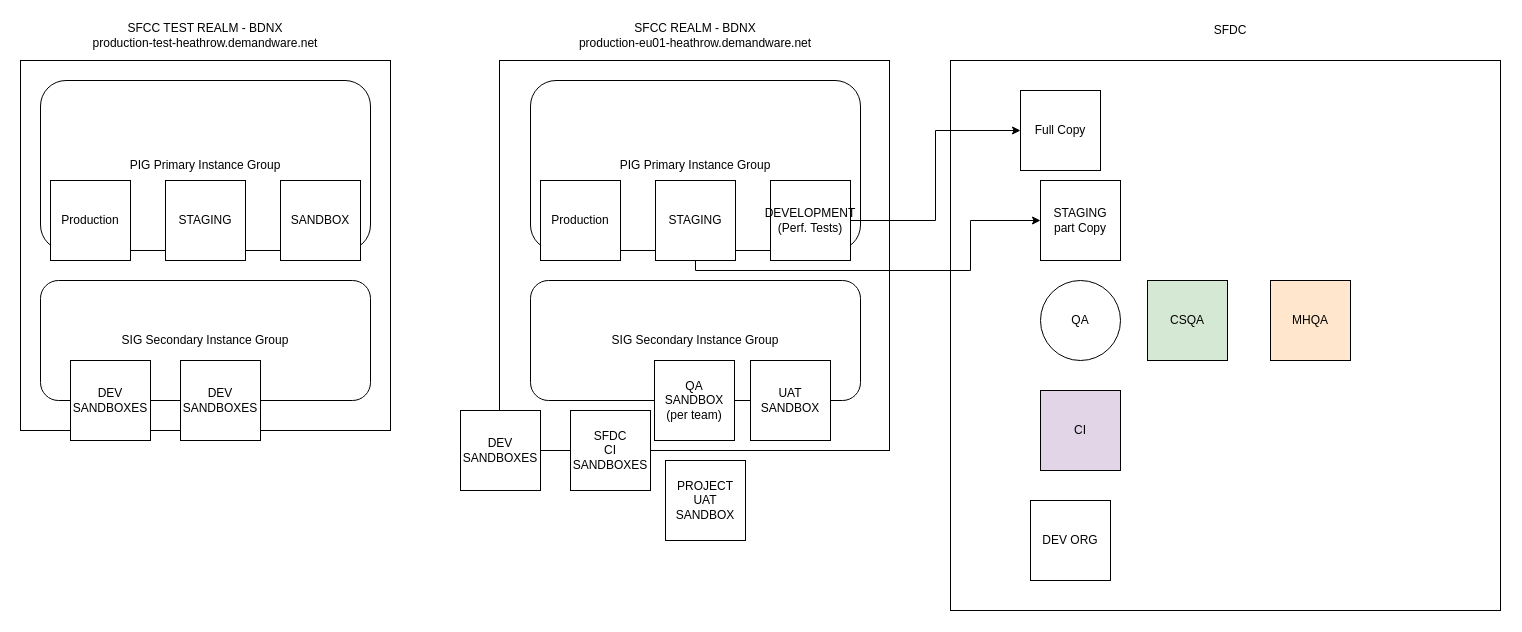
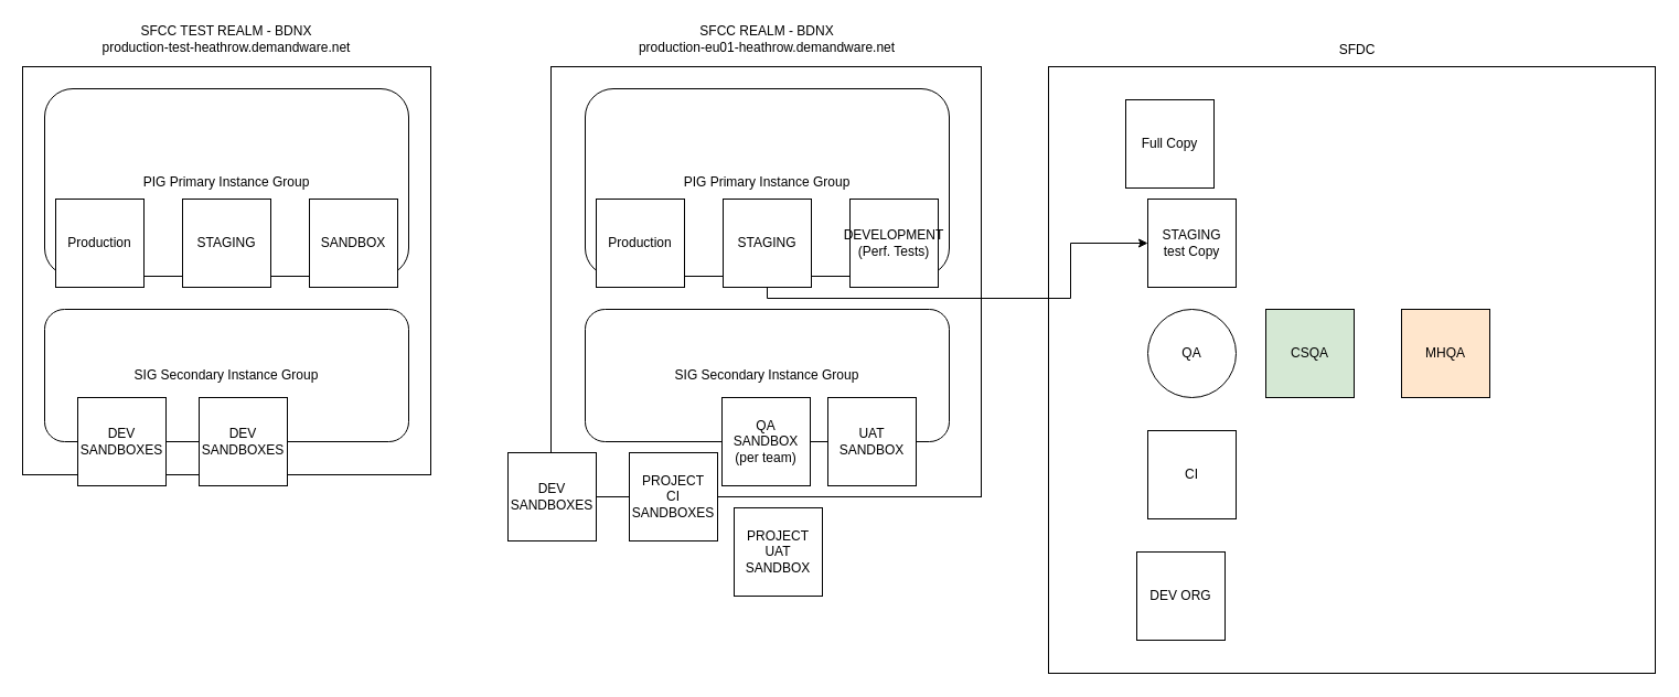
- <mxCell id="32" value="SFDC" style="text;html=1;align=center;verticalAlign=middle;whiteSpace=wrap;rounded=0;" vertex="1" parent="1"><mxGeometry x="960" y="15" width="540" height="30" as="geometry" /></mxCell>
+ <mxCell id="32" value="SFDC" style="text;html=1;align=center;verticalAlign=middle;whiteSpace=wrap;rounded=0;" vertex="1" parent="1"><mxGeometry x="960" y="30" width="540" height="30" as="geometry" /></mxCell>
- <mxCell id="10" style="edgeStyle=orthogonalEdgeStyle;rounded=0;orthogonalLoop=1;jettySize=auto;html=1;entryX=0;entryY=0.5;entryDx=0;entryDy=0;" edge="1" parent="1" source="11" target="33"><mxGeometry relative="1" as="geometry" /></mxCell>
- <mxCell id="14" value="STAGING&lt;br&gt;part Copy" style="whiteSpace=wrap;html=1;aspect=fixed;" vertex="1" parent="1"><mxGeometry x="1040" y="180" width="80" height="80" as="geometry" /></mxCell>
+ <mxCell id="14" value="STAGING&lt;br&gt;test Copy" style="whiteSpace=wrap;html=1;aspect=fixed;" vertex="1" parent="1"><mxGeometry x="1040" y="180" width="80" height="80" as="geometry" /></mxCell>
- <mxCell id="19" value="CI" style="whiteSpace=wrap;html=1;aspect=fixed;fillColor=#e1d5e7;" vertex="1" parent="1"><mxGeometry x="1040" y="390" width="80" height="80" as="geometry" /></mxCell>
+ <mxCell id="19" value="CI" style="whiteSpace=wrap;html=1;aspect=fixed;" vertex="1" parent="1"><mxGeometry x="1040" y="390" width="80" height="80" as="geometry" /></mxCell>
- <mxCell id="35" value="SFDC&lt;br&gt;CI SANDBOXES" style="whiteSpace=wrap;html=1;aspect=fixed;" vertex="1" parent="1"><mxGeometry x="570" y="410" width="80" height="80" as="geometry" /></mxCell>
+ <mxCell id="35" value="PROJECT&lt;br&gt;CI SANDBOXES" style="whiteSpace=wrap;html=1;aspect=fixed;" vertex="1" parent="1"><mxGeometry x="570" y="410" width="80" height="80" as="geometry" /></mxCell>
